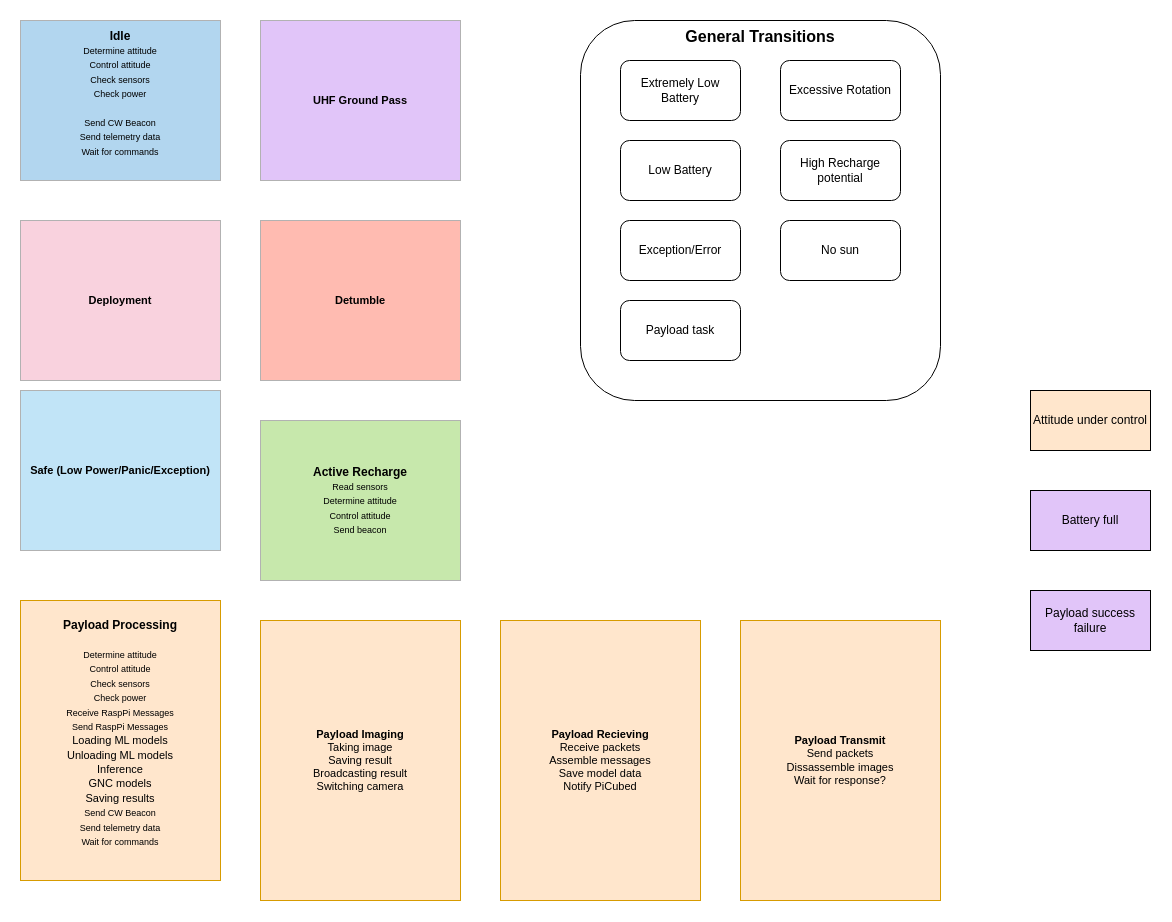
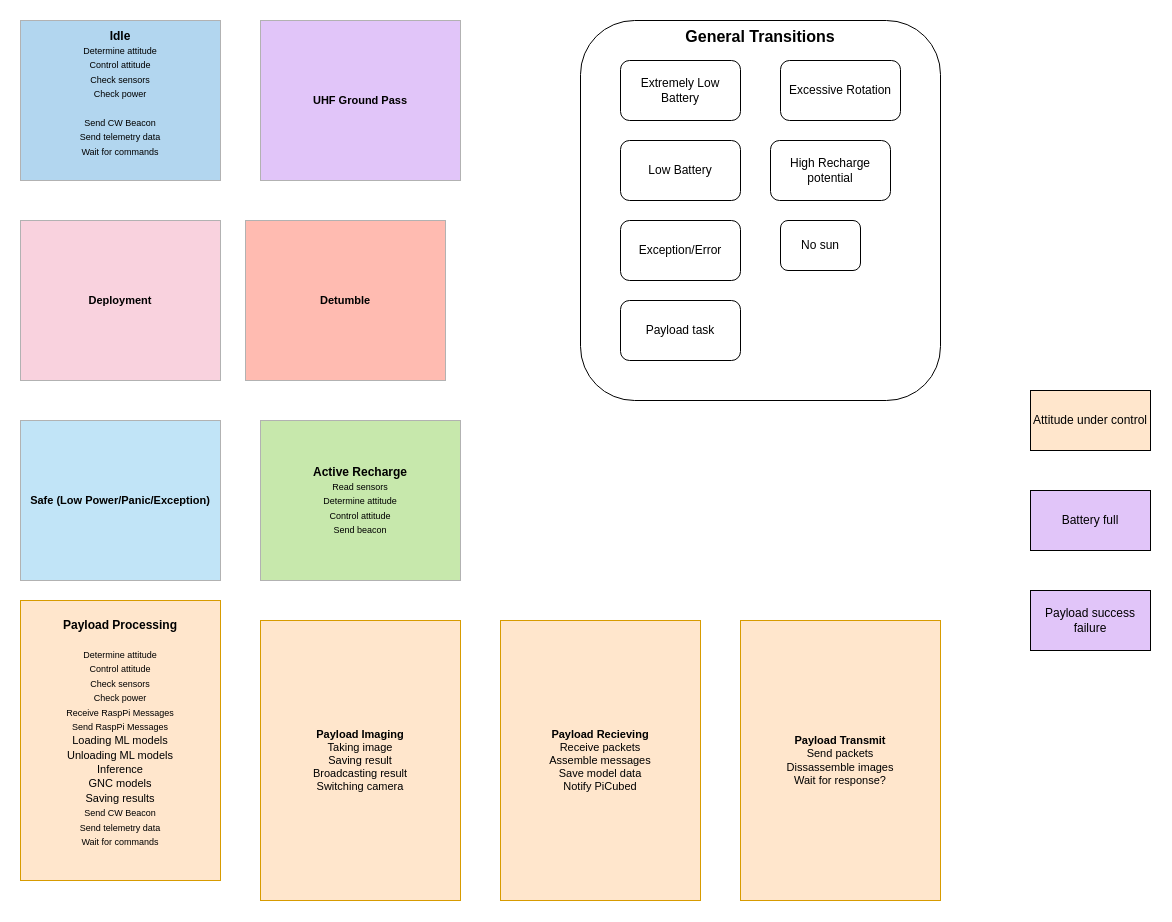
- <mxCell id="11" value="High Recharge potential" style="rounded=1;whiteSpace=wrap;html=1;" vertex="1" parent="1"><mxGeometry x="780" y="140" width="120" height="60" as="geometry" /></mxCell>
+ <mxCell id="11" value="High Recharge potential" style="rounded=1;whiteSpace=wrap;html=1;" vertex="1" parent="1"><mxGeometry x="770" y="140" width="120" height="60" as="geometry" /></mxCell>
- <mxCell id="10" value="No sun" style="rounded=1;whiteSpace=wrap;html=1;" vertex="1" parent="1"><mxGeometry x="780" y="220" width="120" height="60" as="geometry" /></mxCell>
+ <mxCell id="10" value="No sun" style="rounded=1;whiteSpace=wrap;html=1;" vertex="1" parent="1"><mxGeometry x="780" y="220" width="80" height="50" as="geometry" /></mxCell>
- <mxCell id="17" value="Detumble" style="html=1;whiteSpace=wrap;;whiteSpace=wrap;fontSize=11;fontColor=#000000;fontStyle=1;spacing=3;strokeColor=#b2b2b2;strokeOpacity=100;fillOpacity=100;fillColor=#ffbbb1;" parent="16" vertex="1" zOrder="12"><mxGeometry x="260" y="220" width="200" height="160" as="geometry" /></mxCell>
+ <mxCell id="17" value="Detumble" style="html=1;whiteSpace=wrap;;whiteSpace=wrap;fontSize=11;fontColor=#000000;fontStyle=1;spacing=3;strokeColor=#b2b2b2;strokeOpacity=100;fillOpacity=100;fillColor=#ffbbb1;" parent="16" vertex="1" zOrder="12"><mxGeometry x="245" y="220" width="200" height="160" as="geometry" /></mxCell>
- <mxCell id="20" value="Safe (Low Power/Panic/Exception)" style="html=1;whiteSpace=wrap;;whiteSpace=wrap;fontSize=11;fontColor=#000000;fontStyle=1;spacing=3;strokeColor=#b2b2b2;strokeOpacity=100;fillOpacity=100;fillColor=#c1e4f7;" parent="16" vertex="1" zOrder="17"><mxGeometry x="20" y="390" width="200" height="160" as="geometry" /></mxCell>
+ <mxCell id="20" value="Safe (Low Power/Panic/Exception)" style="html=1;whiteSpace=wrap;;whiteSpace=wrap;fontSize=11;fontColor=#000000;fontStyle=1;spacing=3;strokeColor=#b2b2b2;strokeOpacity=100;fillOpacity=100;fillColor=#c1e4f7;" parent="16" vertex="1" zOrder="17"><mxGeometry x="20" y="420" width="200" height="160" as="geometry" /></mxCell>
